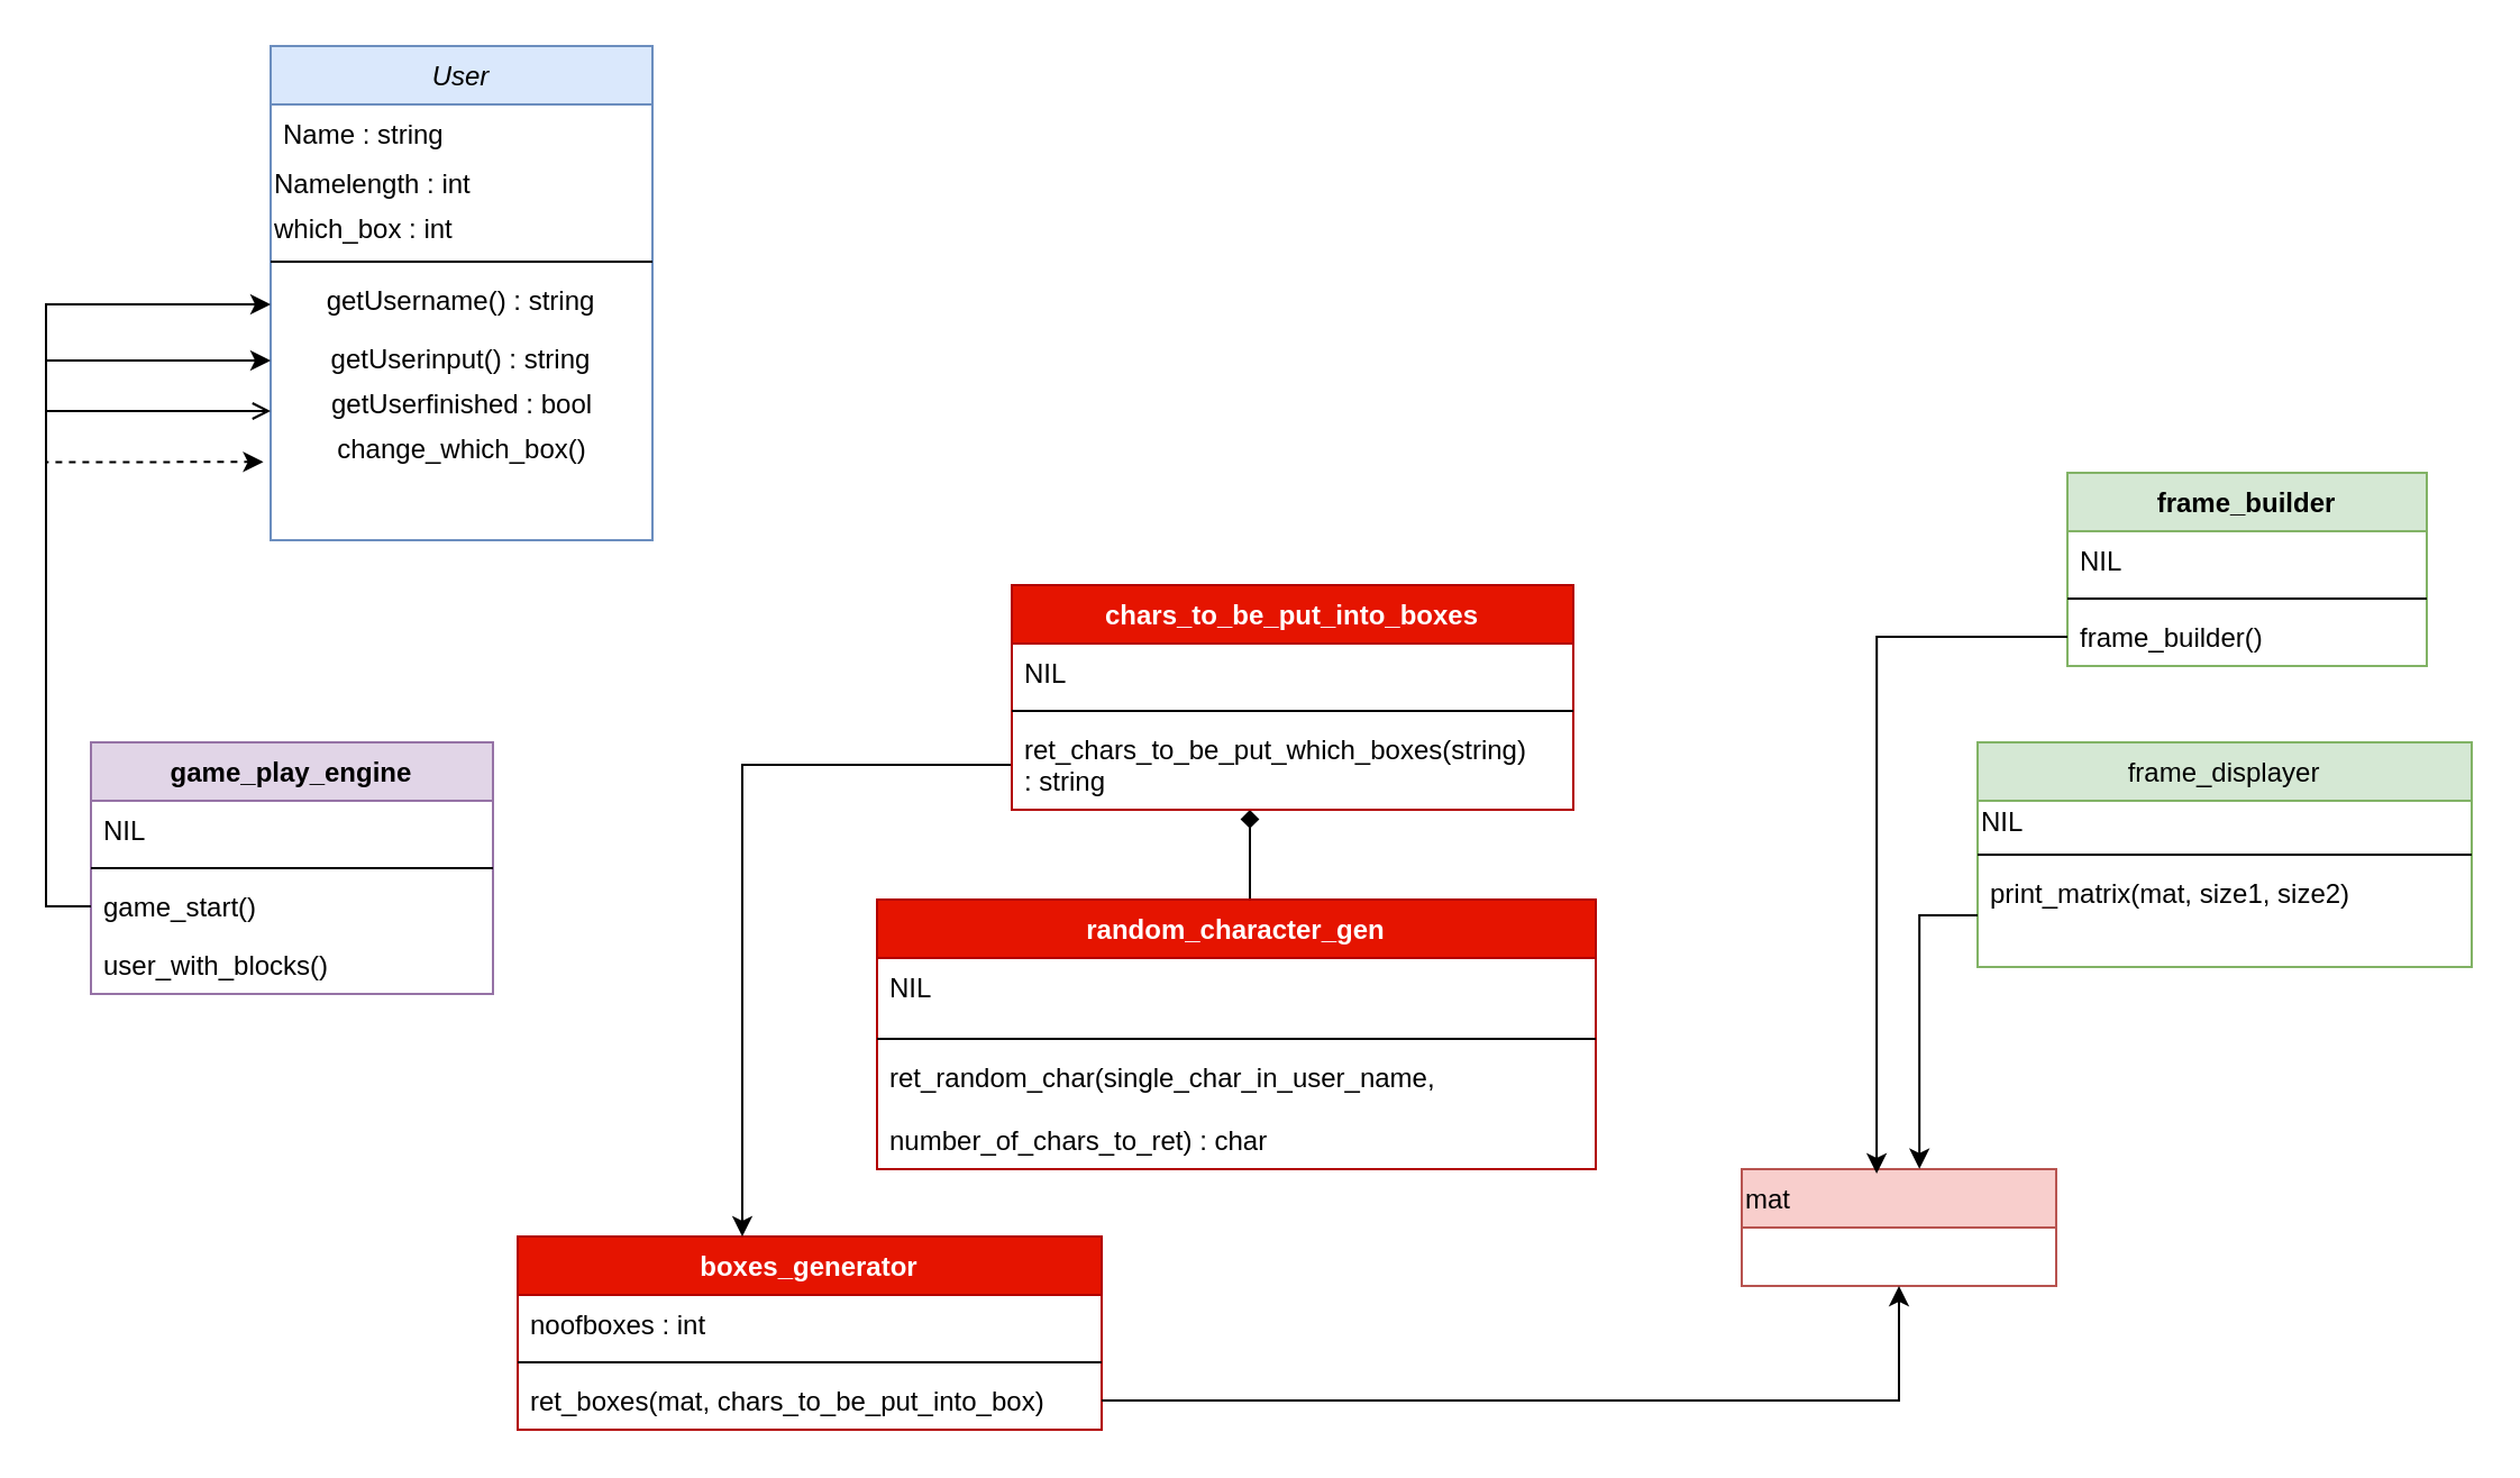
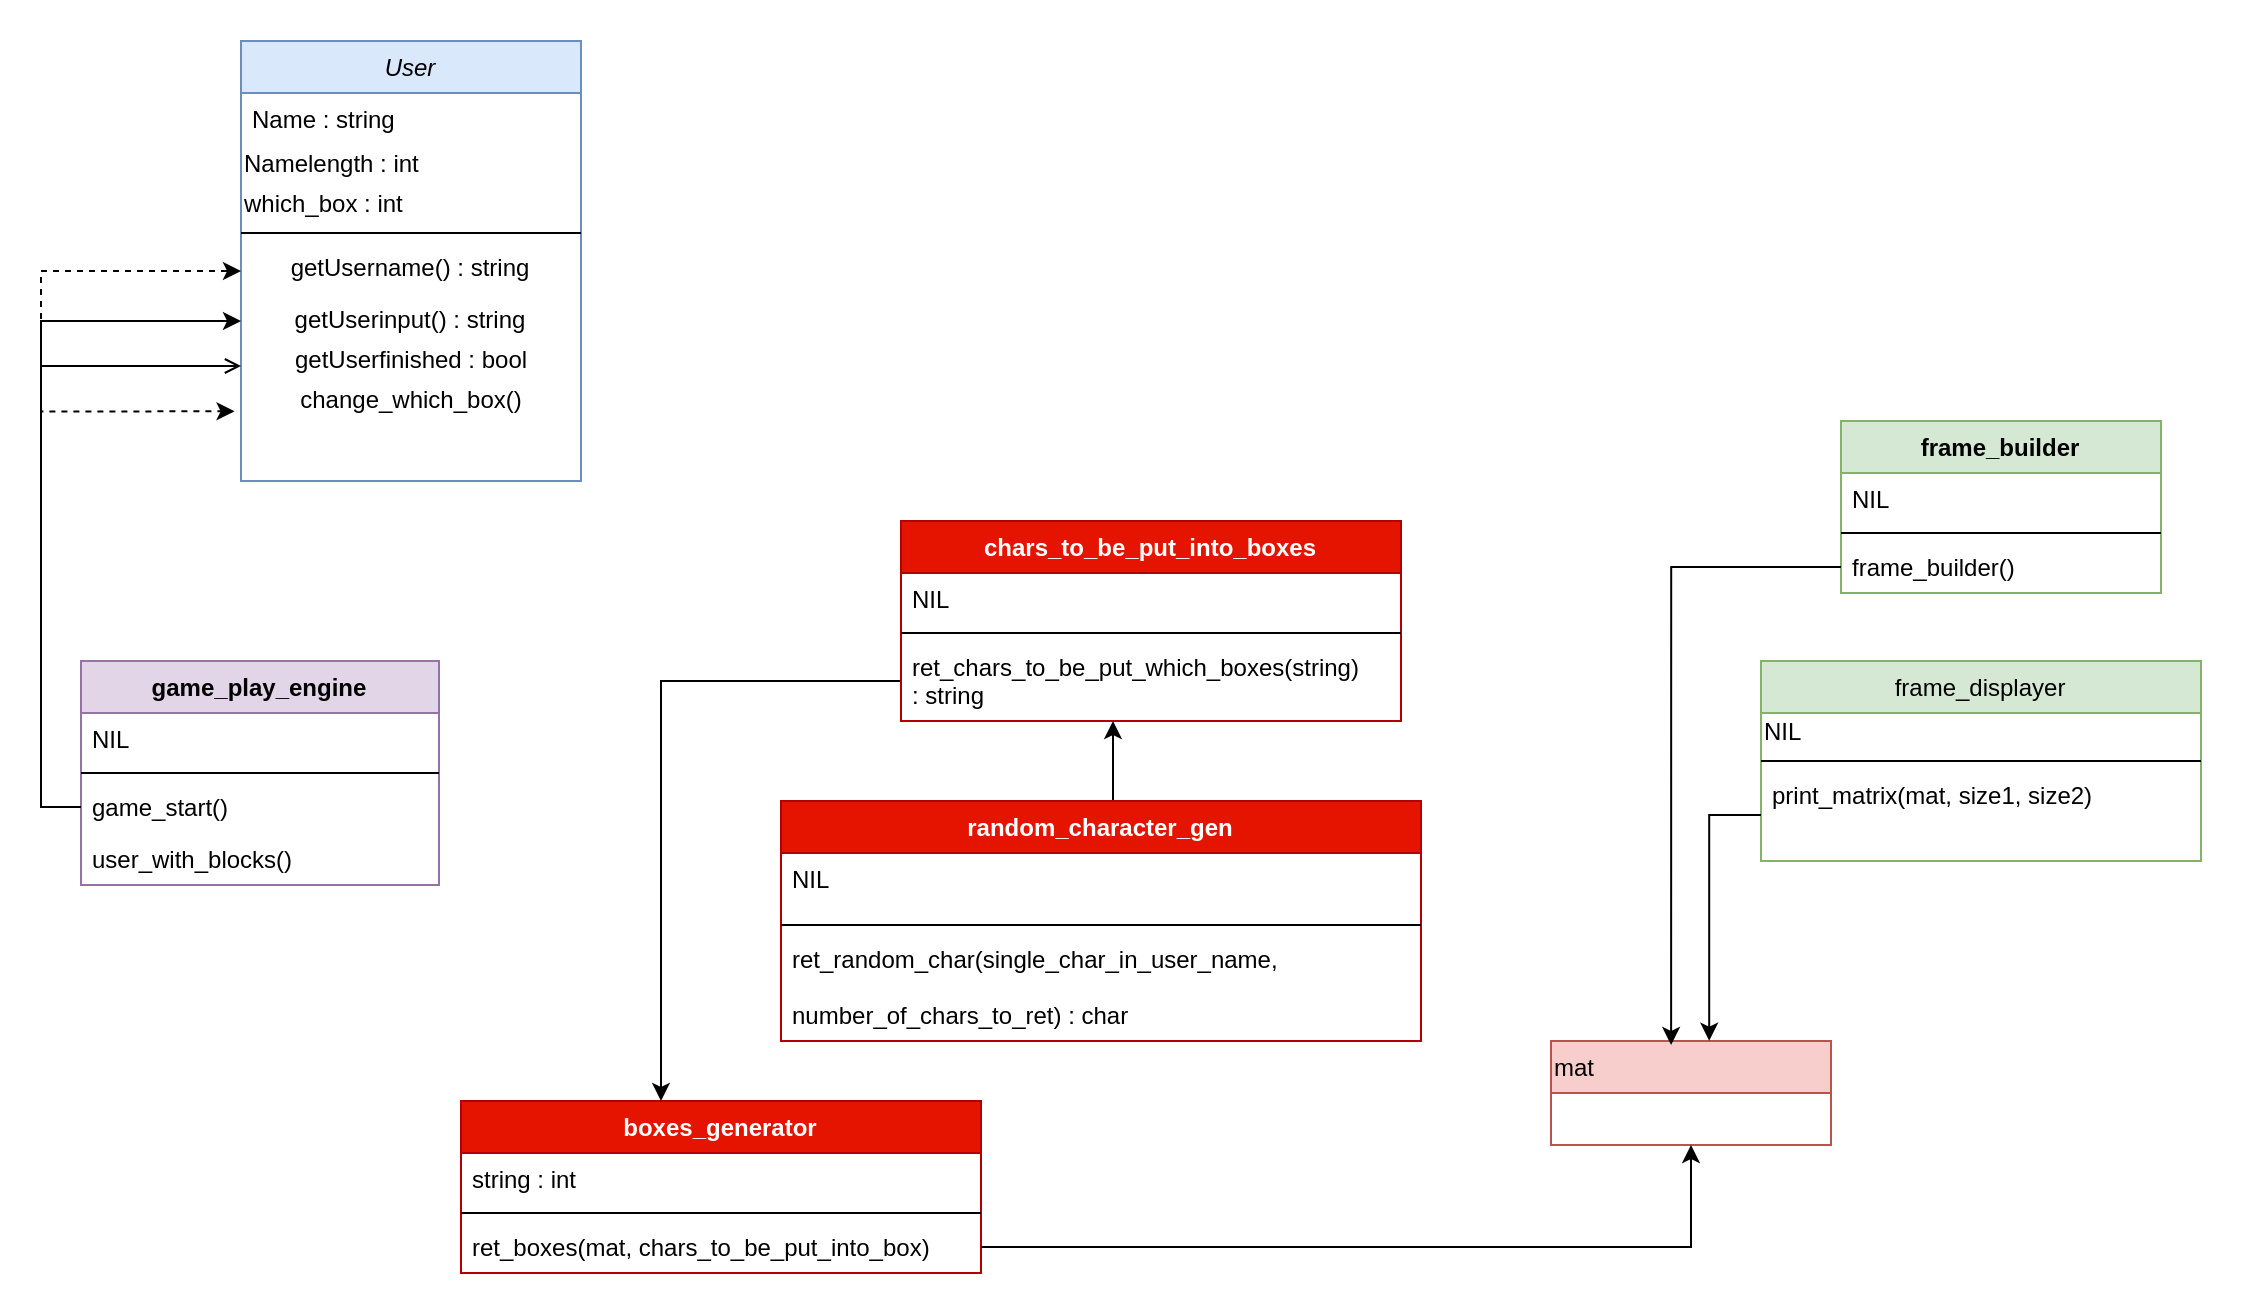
- <mxCell id="42" style="edgeStyle=orthogonalEdgeStyle;rounded=0;orthogonalLoop=1;jettySize=auto;html=1;" edge="1" parent="1" source="37" target="7"><mxGeometry relative="1" as="geometry"><mxPoint y="140" as="targetPoint" x="20" /><Array as="points"><mxPoint y="403" x="20" /><mxPoint y="135" x="20" /></Array></mxGeometry></mxCell>
+ <mxCell id="42" style="edgeStyle=orthogonalEdgeStyle;rounded=0;orthogonalLoop=1;jettySize=auto;html=1;dashed=1;" edge="1" parent="1" source="37" target="7"><mxGeometry relative="1" as="geometry"><mxPoint y="140" as="targetPoint" x="20" /><Array as="points"><mxPoint y="403" x="20" /><mxPoint y="135" x="20" /></Array></mxGeometry></mxCell>
- <mxCell id="15" style="edgeStyle=orthogonalEdgeStyle;rounded=0;orthogonalLoop=1;jettySize=auto;html=1;entryX=0.424;entryY=1;entryDx=0;entryDy=0;entryPerimeter=0;endArrow=diamond;" edge="1" parent="1" source="16" target="29"><mxGeometry relative="1" as="geometry"><mxPoint x="560" y="380" as="targetPoint" /><Array as="points"><mxPoint x="556" y="390" /><mxPoint x="556" y="390" /></Array></mxGeometry></mxCell>
+ <mxCell id="15" style="edgeStyle=orthogonalEdgeStyle;rounded=0;orthogonalLoop=1;jettySize=auto;html=1;entryX=0.424;entryY=1;entryDx=0;entryDy=0;entryPerimeter=0;" edge="1" parent="1" source="16" target="29"><mxGeometry relative="1" as="geometry"><mxPoint x="560" y="380" as="targetPoint" /><Array as="points"><mxPoint x="556" y="390" /><mxPoint x="556" y="390" /></Array></mxGeometry></mxCell>
- <mxCell id="21" value="noofboxes : int" style="text;strokeColor=none;fillColor=none;align=left;verticalAlign=top;spacingLeft=4;spacingRight=4;overflow=hidden;rotatable=0;points=[[0,0.5],[1,0.5]];portConstraint=eastwest;" parent="20" vertex="1"><mxGeometry y="26" width="260" height="26" as="geometry" /></mxCell>
+ <mxCell id="21" value="string : int" style="text;strokeColor=none;fillColor=none;align=left;verticalAlign=top;spacingLeft=4;spacingRight=4;overflow=hidden;rotatable=0;points=[[0,0.5],[1,0.5]];portConstraint=eastwest;" parent="20" vertex="1"><mxGeometry y="26" width="260" height="26" as="geometry" /></mxCell>
